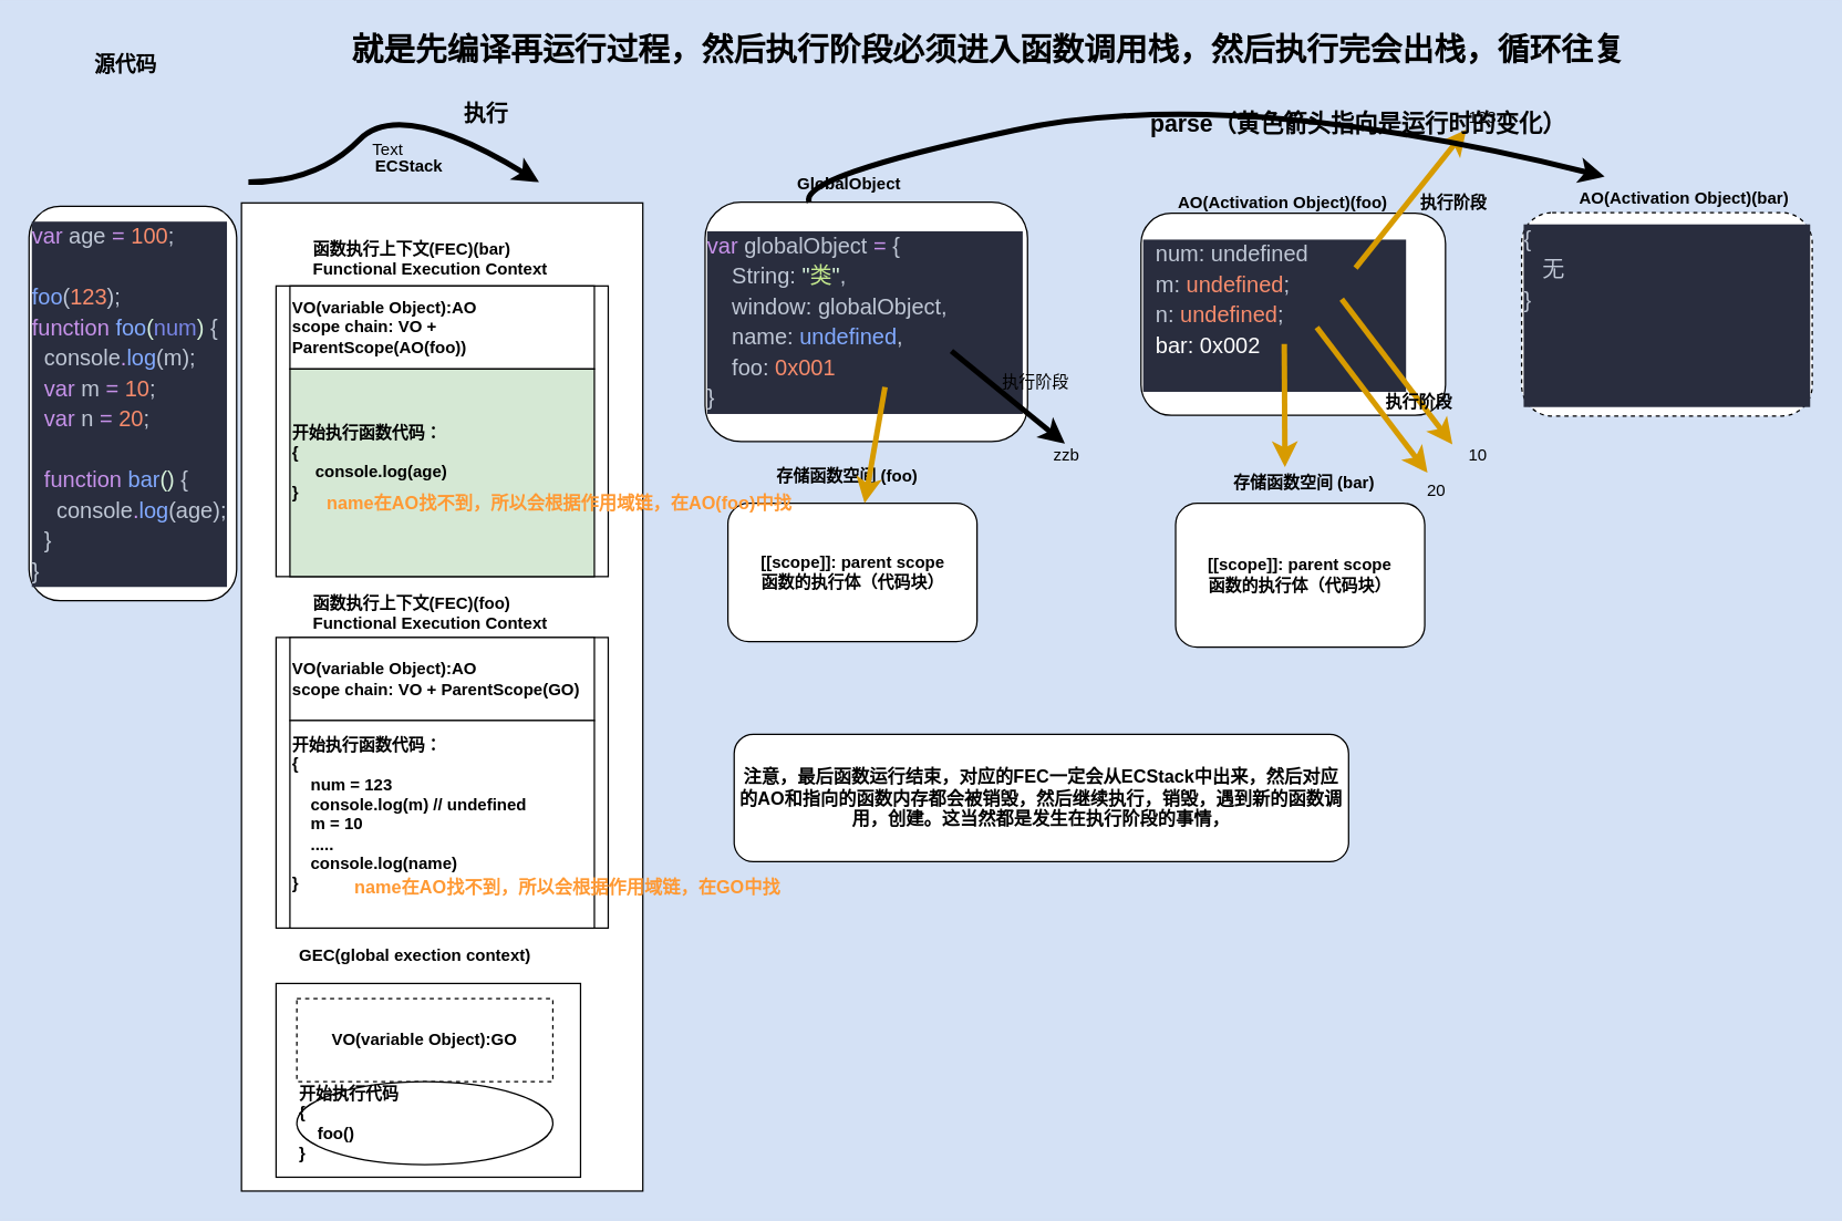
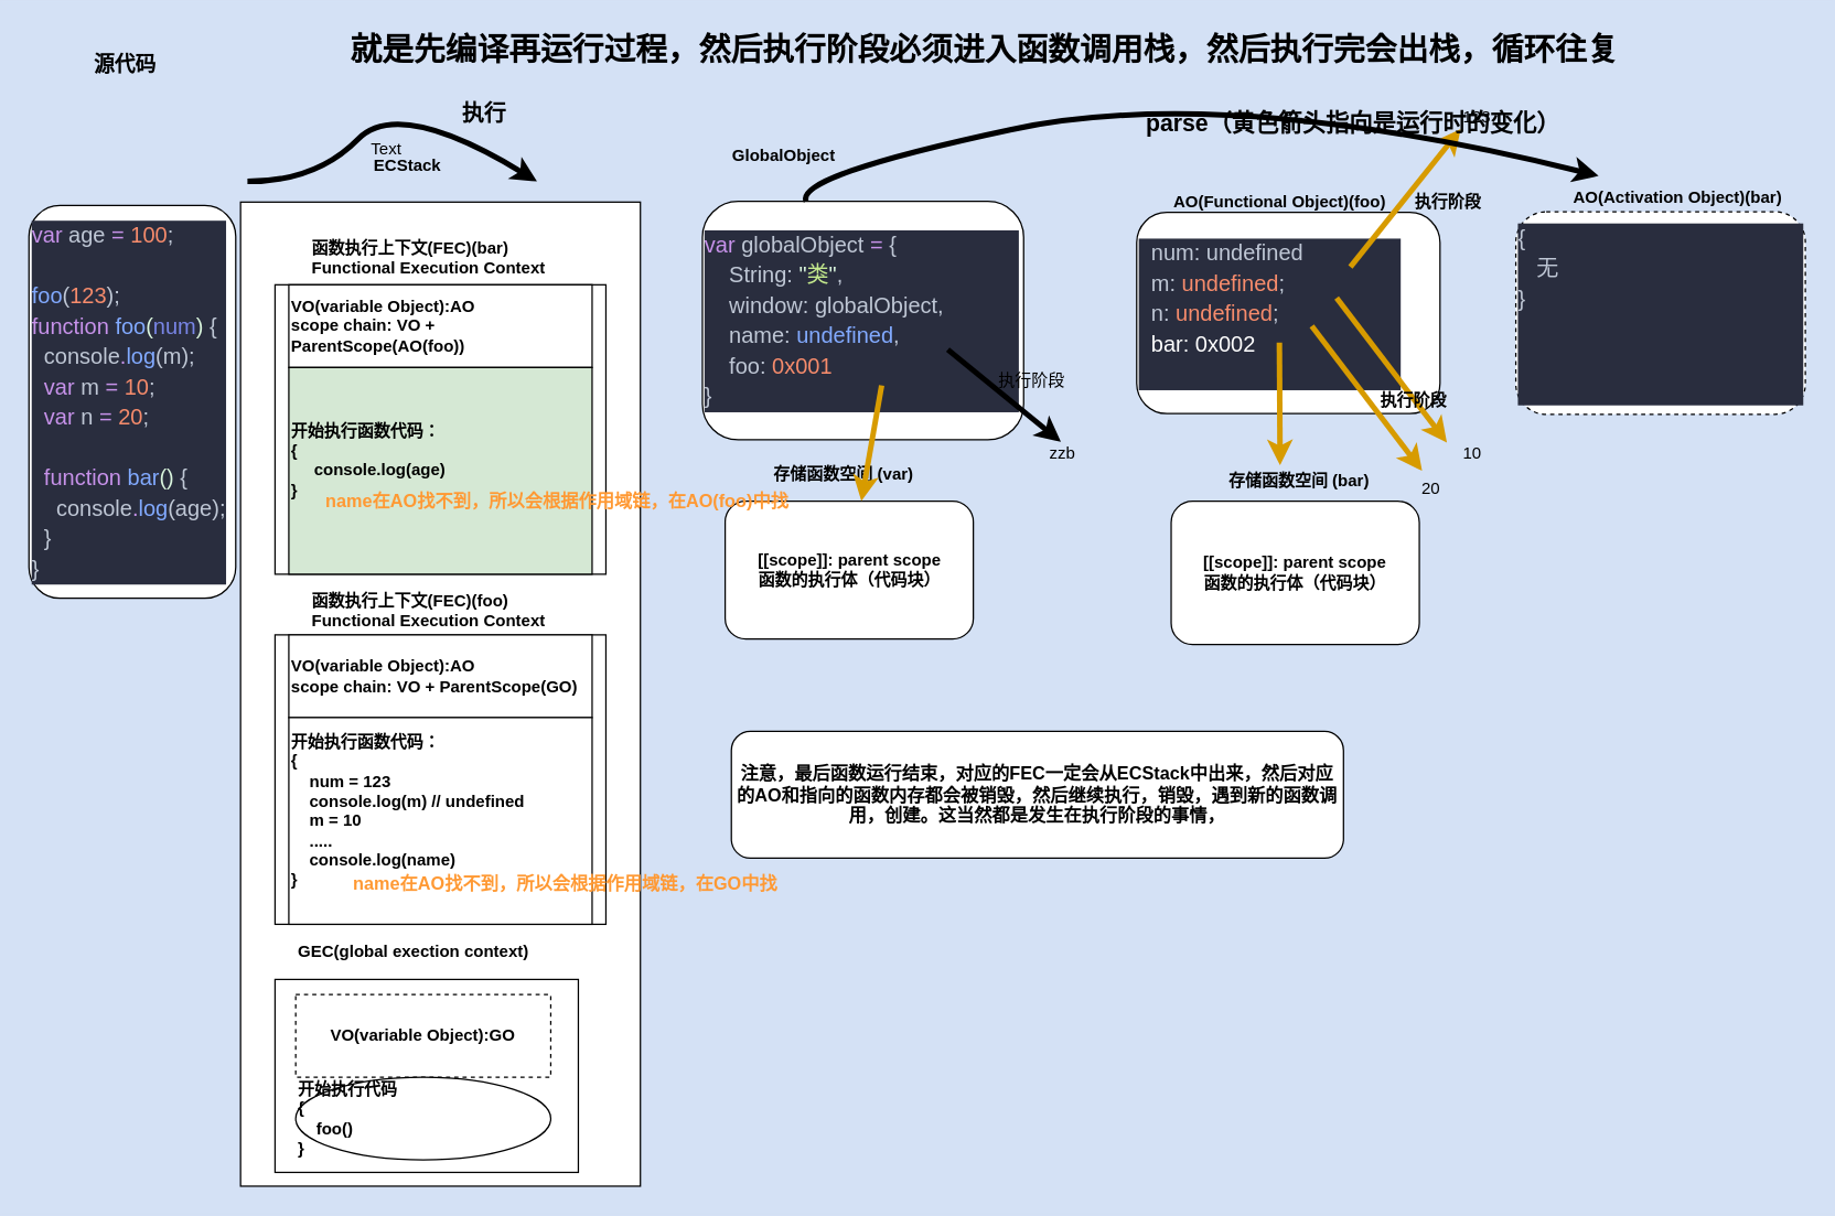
- <mxCell id="9" value="&lt;b&gt;GlobalObject&lt;/b&gt;" style="text;html=1;resizable=0;points=[];autosize=1;align=left;verticalAlign=top;spacingTop=-4;" parent="1" vertex="1"><mxGeometry x="574" y="123" width="90" height="20" as="geometry" /></mxCell>
+ <mxCell id="9" value="&lt;b&gt;GlobalObject&lt;/b&gt;" style="text;html=1;resizable=0;points=[];autosize=1;align=left;verticalAlign=top;spacingTop=-4;" parent="1" vertex="1"><mxGeometry x="529" y="103" width="90" height="20" as="geometry" /></mxCell>
- <mxCell id="20" value="&lt;b&gt;AO(Activation Object)(foo)&lt;/b&gt;" style="text;html=1;resizable=0;points=[];autosize=1;align=left;verticalAlign=top;spacingTop=-4;" parent="1" vertex="1"><mxGeometry x="849" y="135.5" width="170" height="20" as="geometry" /></mxCell>
+ <mxCell id="20" value="&lt;b&gt;AO(Functional Object)(foo)&lt;/b&gt;" style="text;html=1;resizable=0;points=[];autosize=1;align=left;verticalAlign=top;spacingTop=-4;" parent="1" vertex="1"><mxGeometry x="849" y="135.5" width="170" height="20" as="geometry" /></mxCell>
- <mxCell id="11" value="&lt;b&gt;存储函数空间 (foo)&lt;/b&gt;" style="text;html=1;resizable=0;points=[];autosize=1;align=left;verticalAlign=top;spacingTop=-4;" parent="1" vertex="1"><mxGeometry x="559" y="334" width="120" height="20" as="geometry" /></mxCell>
+ <mxCell id="11" value="&lt;b&gt;存储函数空间 (var)&lt;/b&gt;" style="text;html=1;resizable=0;points=[];autosize=1;align=left;verticalAlign=top;spacingTop=-4;" parent="1" vertex="1"><mxGeometry x="559" y="334" width="120" height="20" as="geometry" /></mxCell>
